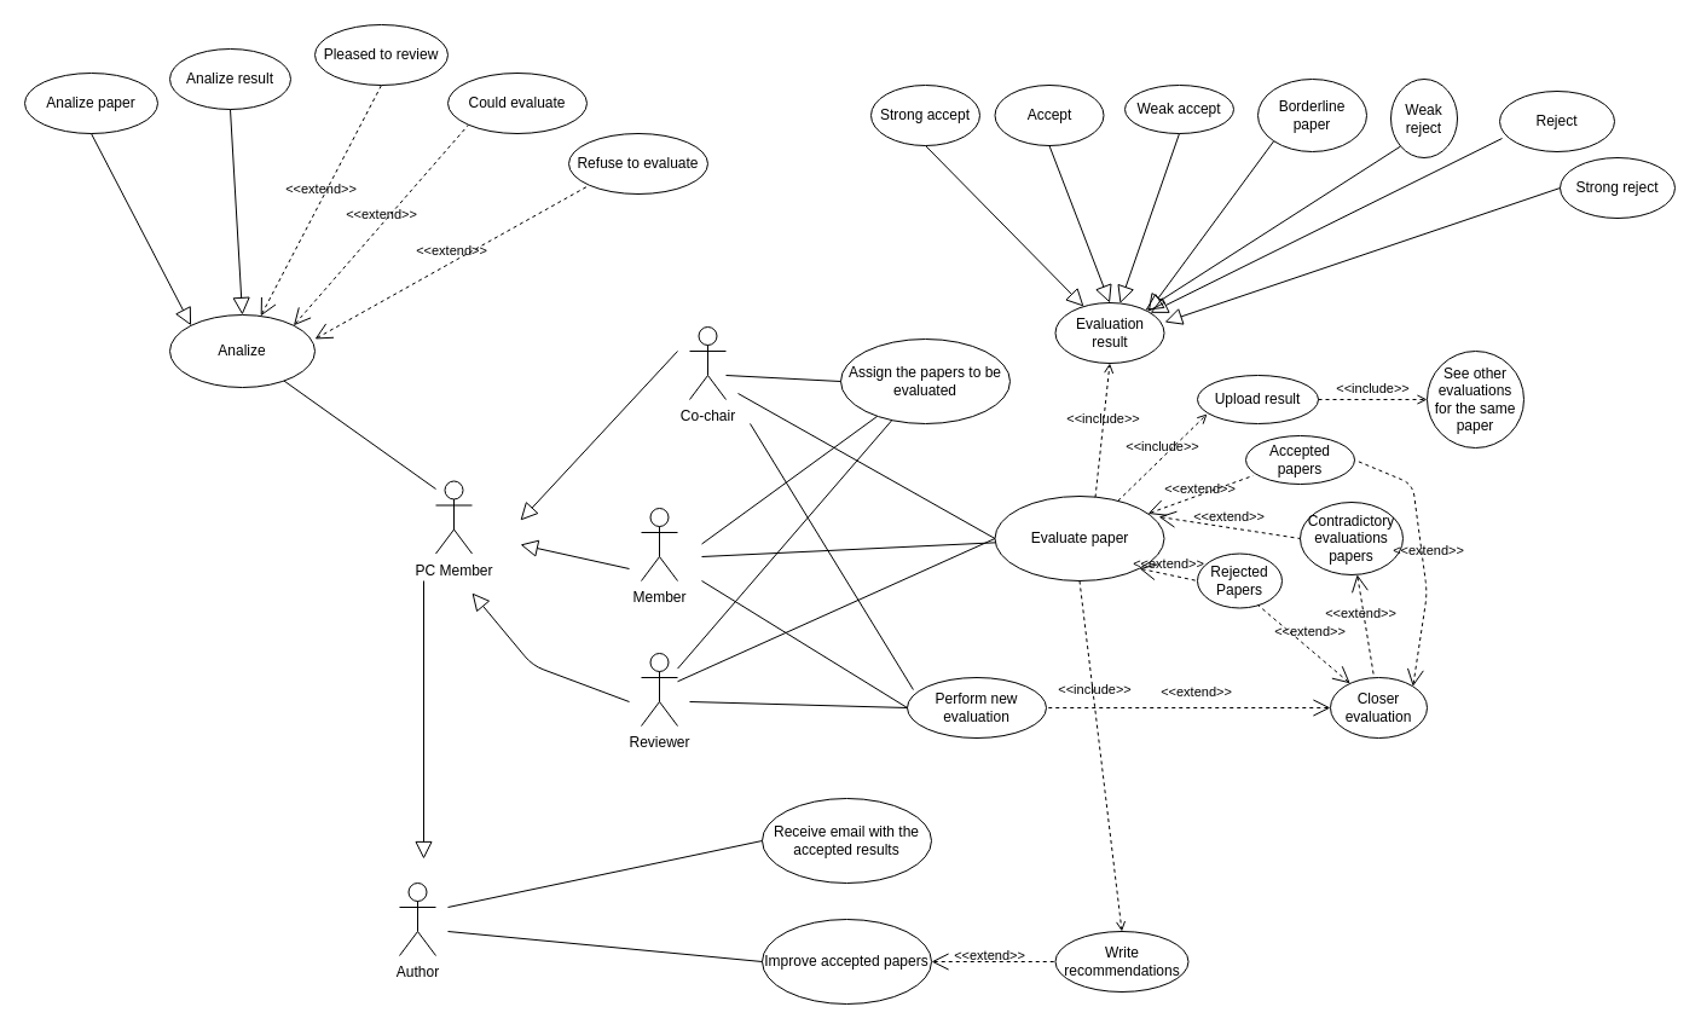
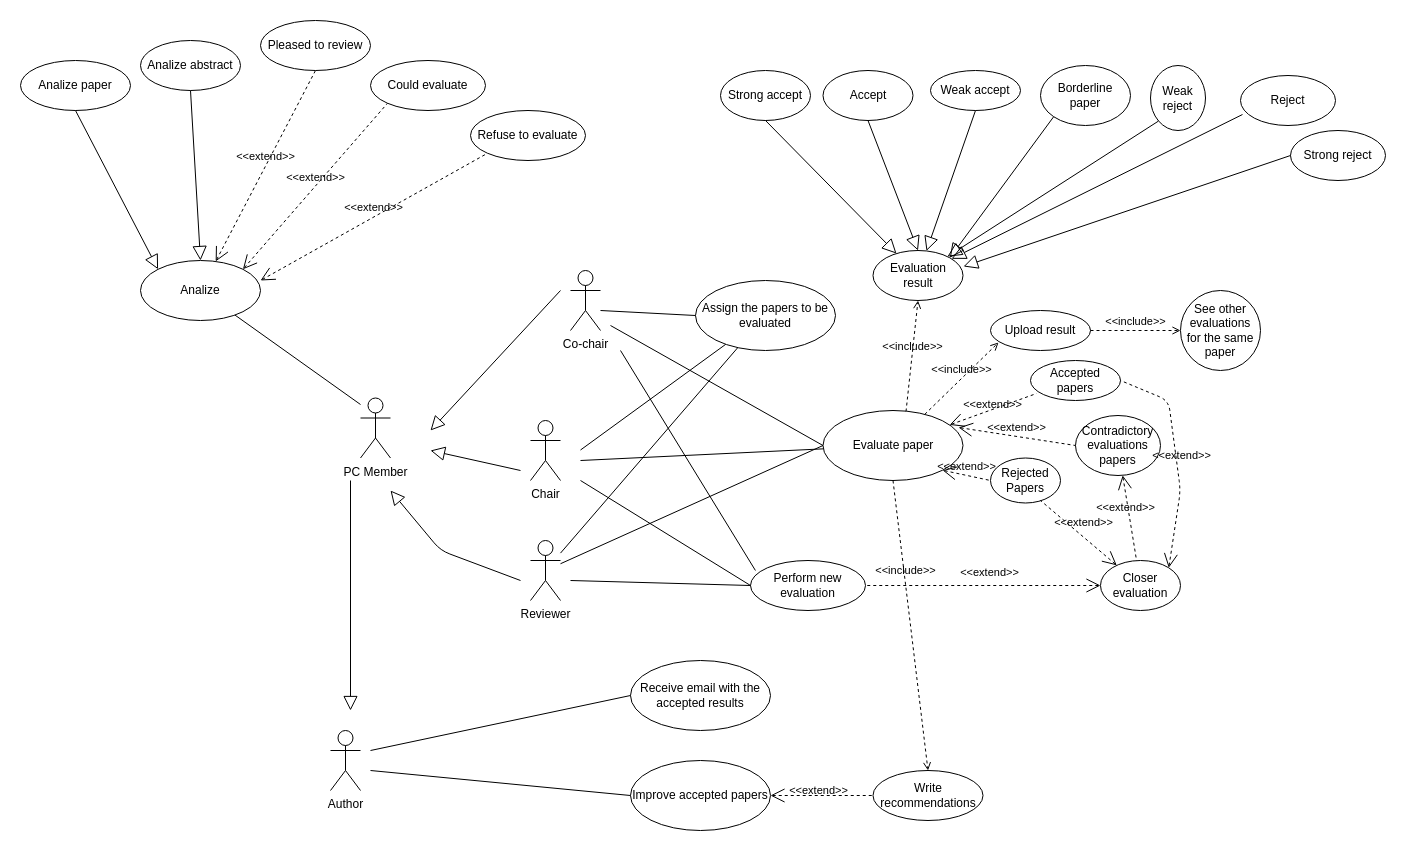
- <mxCell id="8" value="Analize result" style="ellipse;whiteSpace=wrap;html=1;" parent="1" vertex="1"><mxGeometry x="140" y="40" width="100" height="50" as="geometry" /></mxCell>
+ <mxCell id="8" value="Analize abstract" style="ellipse;whiteSpace=wrap;html=1;" parent="1" vertex="1"><mxGeometry x="140" y="40" width="100" height="50" as="geometry" /></mxCell>
- <mxCell id="4" value="Member" style="shape=umlActor;html=1;verticalLabelPosition=bottom;verticalAlign=top;align=center;" parent="1" vertex="1"><mxGeometry x="530" y="420" width="30" height="60" as="geometry" /></mxCell>
+ <mxCell id="4" value="Chair" style="shape=umlActor;html=1;verticalLabelPosition=bottom;verticalAlign=top;align=center;" parent="1" vertex="1"><mxGeometry x="530" y="420" width="30" height="60" as="geometry" /></mxCell>
